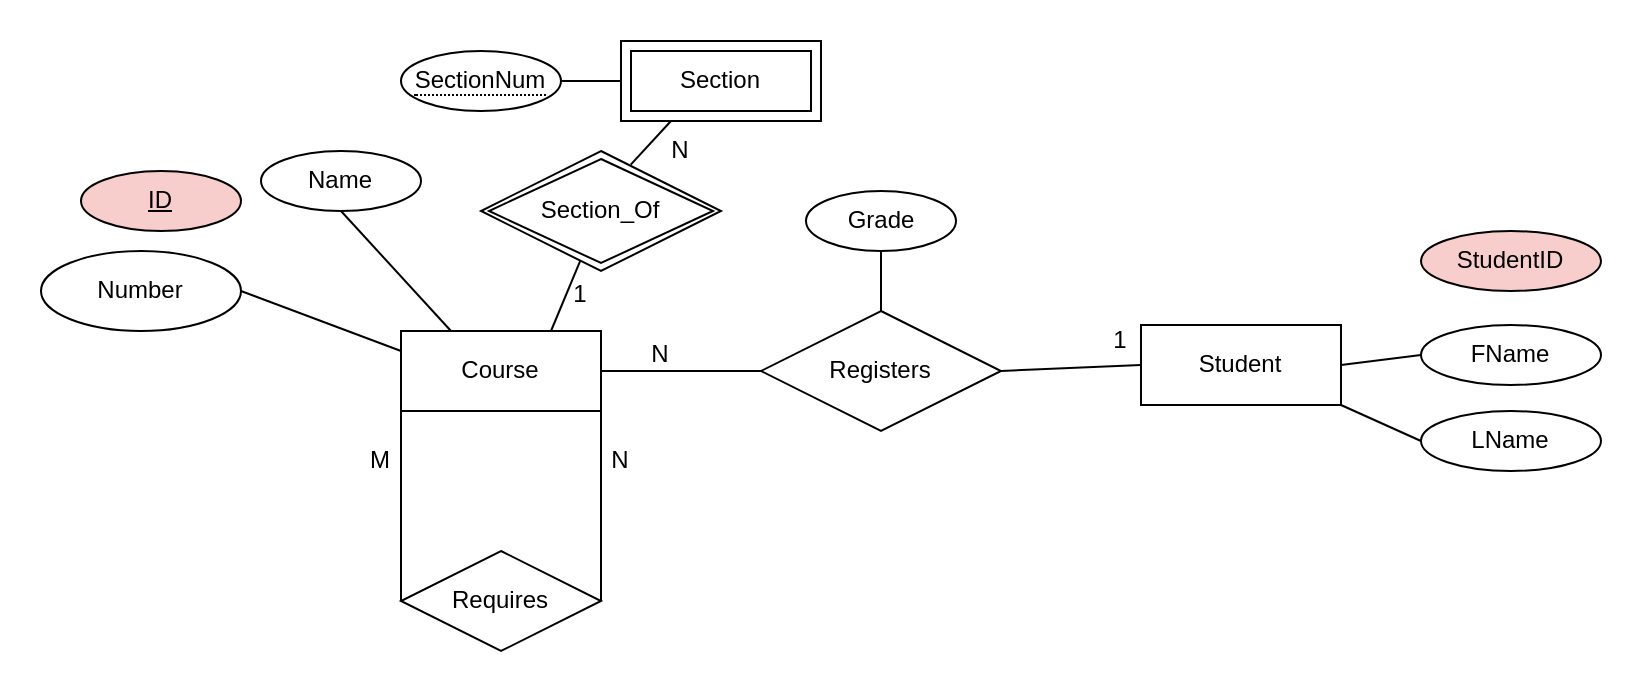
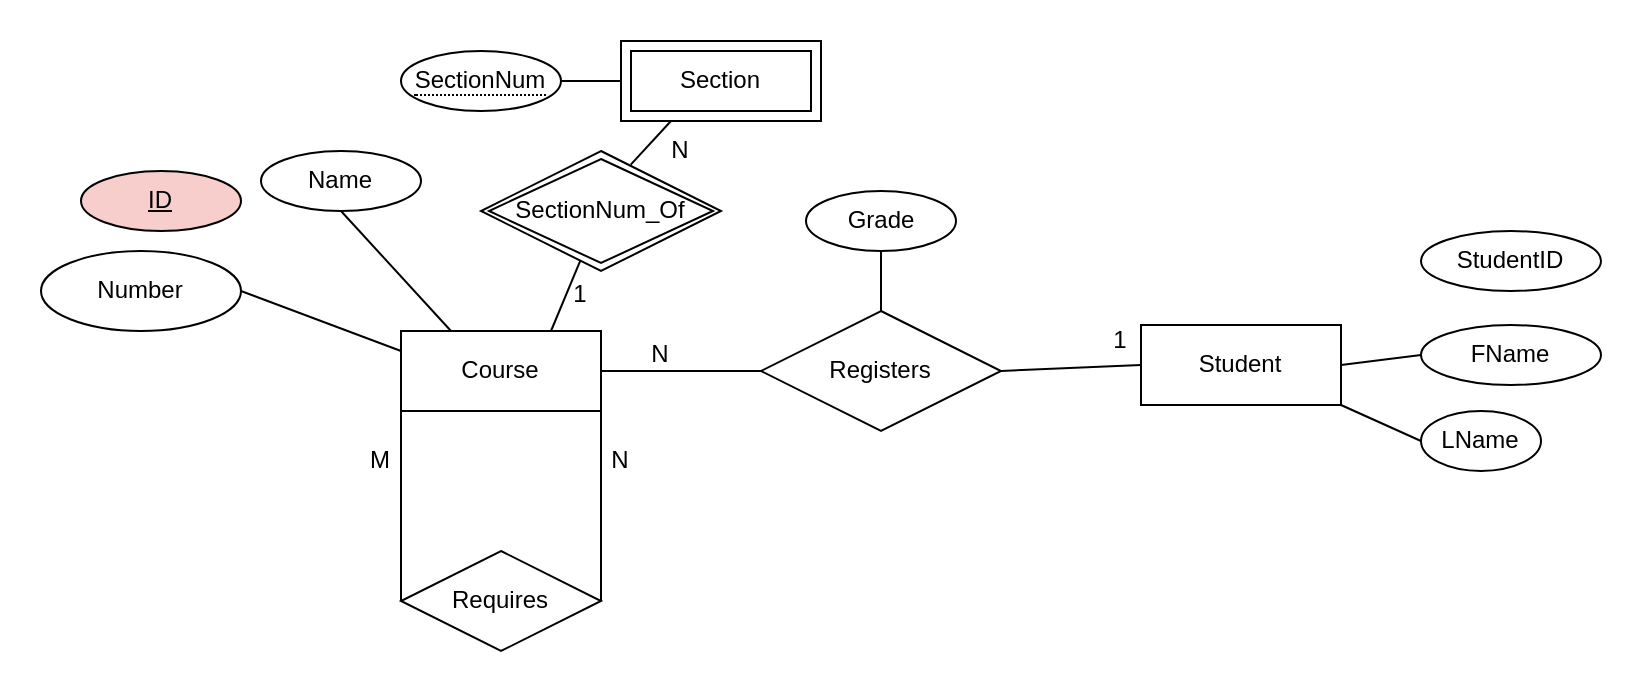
- <mxCell id="27" value="Section_Of" style="shape=rhombus;double=1;perimeter=rhombusPerimeter;whiteSpace=wrap;html=1;align=center;" vertex="1" parent="1"><mxGeometry x="240" y="75" width="120" height="60" as="geometry" /></mxCell>
+ <mxCell id="27" value="SectionNum_Of" style="shape=rhombus;double=1;perimeter=rhombusPerimeter;whiteSpace=wrap;html=1;align=center;" vertex="1" parent="1"><mxGeometry x="240" y="75" width="120" height="60" as="geometry" /></mxCell>
- <mxCell id="17" value="StudentID" style="ellipse;whiteSpace=wrap;html=1;align=center;fillColor=#f8cecc;" parent="1" vertex="1"><mxGeometry x="710" y="115" width="90" height="30" as="geometry" /></mxCell>
+ <mxCell id="17" value="StudentID" style="ellipse;whiteSpace=wrap;html=1;align=center;" parent="1" vertex="1"><mxGeometry x="710" y="115" width="90" height="30" as="geometry" /></mxCell>
- <mxCell id="15" value="LName" style="ellipse;whiteSpace=wrap;html=1;align=center;" parent="1" vertex="1"><mxGeometry x="710" y="205" width="90" height="30" as="geometry" /></mxCell>
+ <mxCell id="15" value="LName" style="ellipse;whiteSpace=wrap;html=1;align=center;" parent="1" vertex="1"><mxGeometry x="710" y="205" width="60" height="30" as="geometry" /></mxCell>
